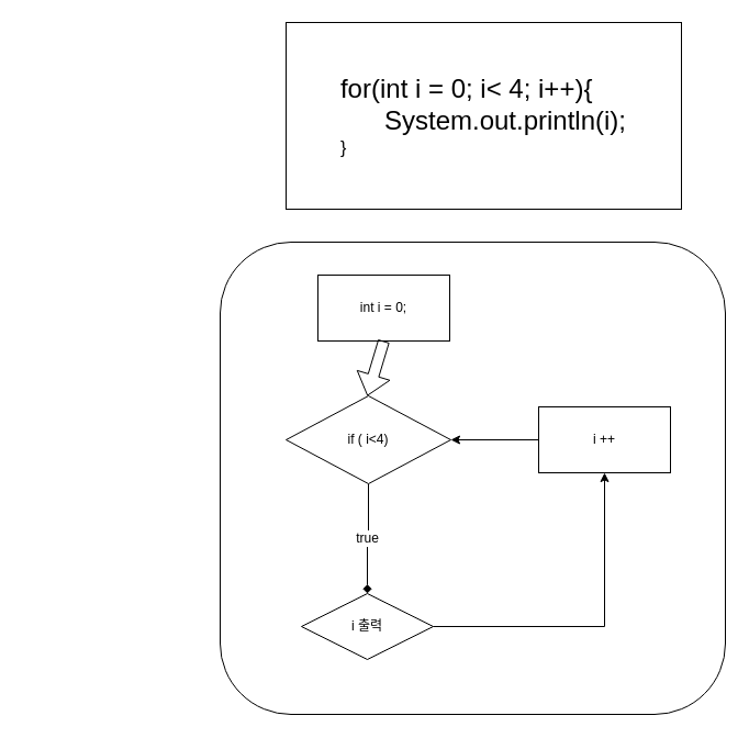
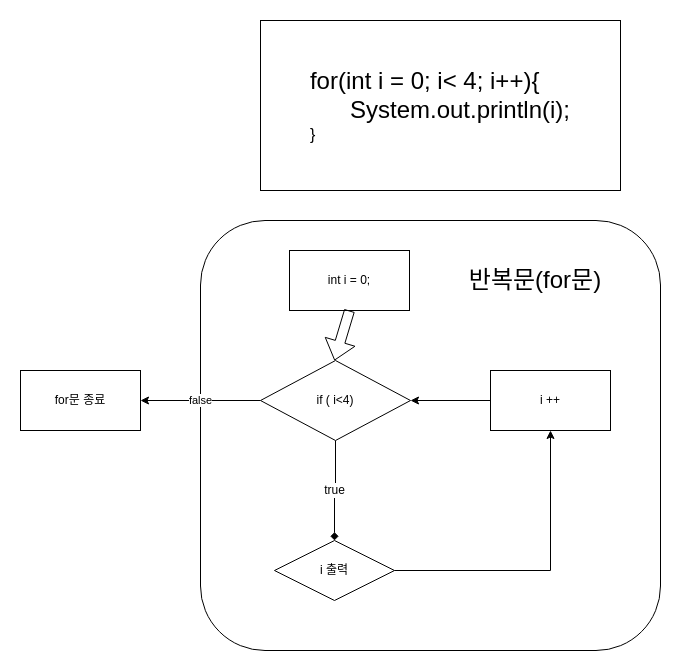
+ <mxCell id="14" value="&lt;font style=&quot;font-size: 24px&quot;&gt;반복문(for문)&lt;/font&gt;" style="text;html=1;strokeColor=none;fillColor=none;align=center;verticalAlign=middle;whiteSpace=wrap;rounded=0;" vertex="1" parent="1"><mxGeometry x="450" y="250" width="170" height="60" as="geometry" /></mxCell>
+ <mxCell id="13" value="for문 종료" style="whiteSpace=wrap;html=1;" vertex="1" parent="1"><mxGeometry x="20" y="370" width="120" height="60" as="geometry" /></mxCell>
+ <mxCell id="7" value="false" style="edgeStyle=orthogonalEdgeStyle;rounded=0;orthogonalLoop=1;jettySize=auto;html=1;" edge="1" parent="1" source="8" target="13"><mxGeometry relative="1" as="geometry" /></mxCell>
